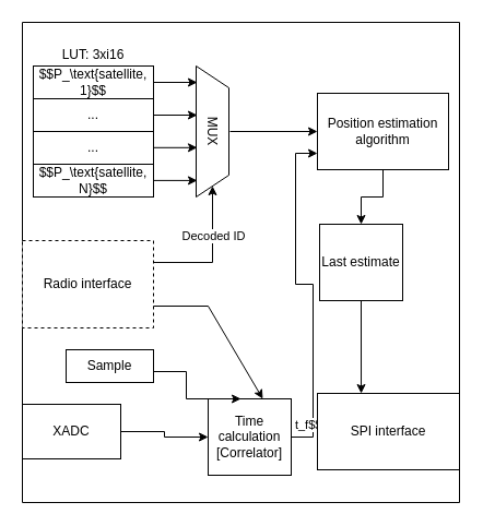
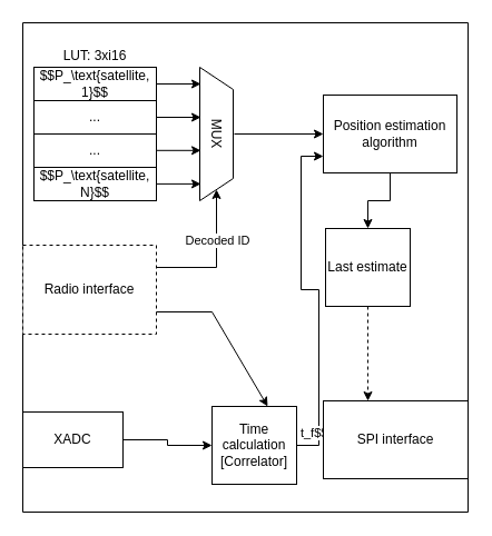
- <mxCell id="24" style="edgeStyle=orthogonalEdgeStyle;rounded=0;orthogonalLoop=1;jettySize=auto;html=1;entryX=0.308;entryY=0;entryDx=0;entryDy=0;exitX=0.5;exitY=1;exitDx=0;exitDy=0;entryPerimeter=0;" edge="1" parent="2" source="25" target="26"><mxGeometry relative="1" as="geometry"><mxPoint x="308" y="260" as="sourcePoint" /></mxGeometry></mxCell>
+ <mxCell id="24" style="edgeStyle=orthogonalEdgeStyle;rounded=0;orthogonalLoop=1;jettySize=auto;html=1;entryX=0.308;entryY=0;entryDx=0;entryDy=0;exitX=0.5;exitY=1;exitDx=0;exitDy=0;entryPerimeter=0;dashed=1;" edge="1" parent="2" source="25" target="26"><mxGeometry relative="1" as="geometry"><mxPoint x="308" y="260" as="sourcePoint" /></mxGeometry></mxCell>
- <mxCell id="21" value="Sample" style="rounded=0;whiteSpace=wrap;html=1;" vertex="1" parent="2"><mxGeometry x="40" y="300" width="80" height="30" as="geometry" /></mxCell>
- <mxCell id="27" style="edgeStyle=orthogonalEdgeStyle;rounded=0;orthogonalLoop=1;jettySize=auto;html=1;entryX=0.395;entryY=0;entryDx=0;entryDy=0;entryPerimeter=0;" edge="1" parent="2" source="21" target="8"><mxGeometry relative="1" as="geometry"><Array as="points"><mxPoint x="150" y="320" /></Array></mxGeometry></mxCell>
